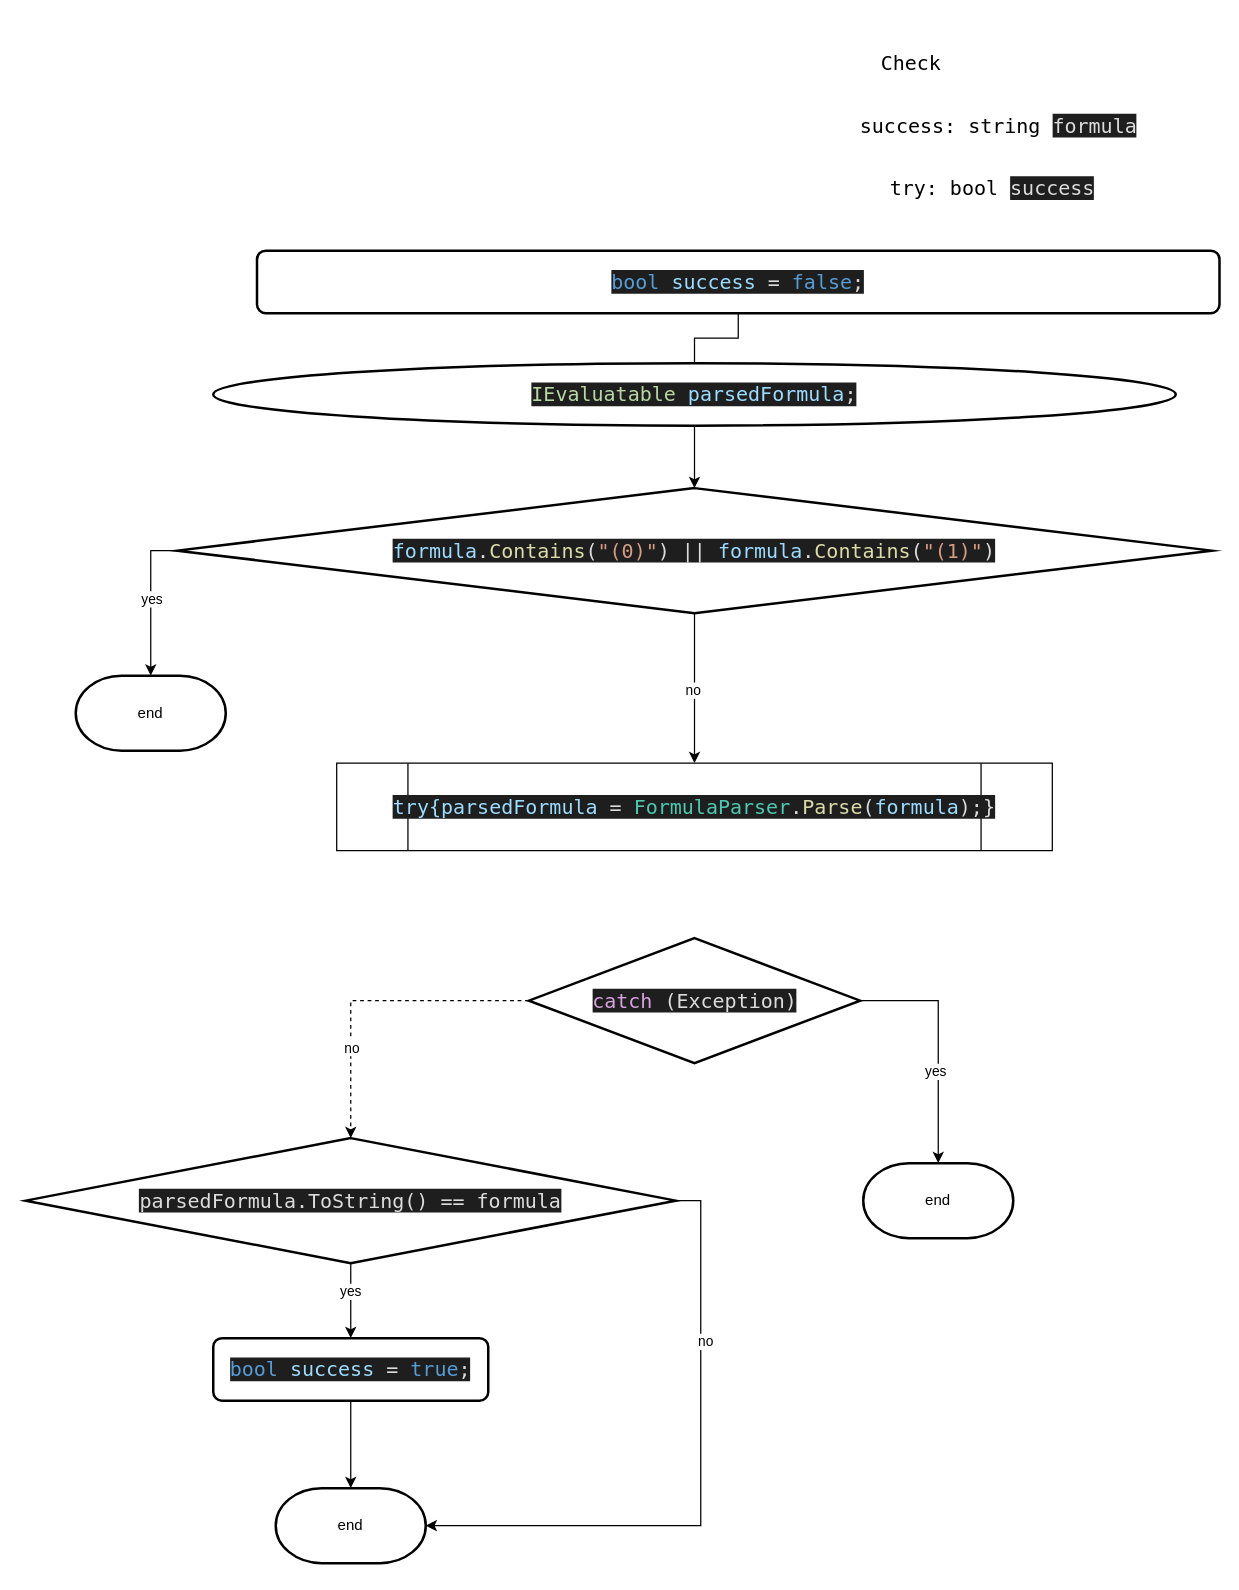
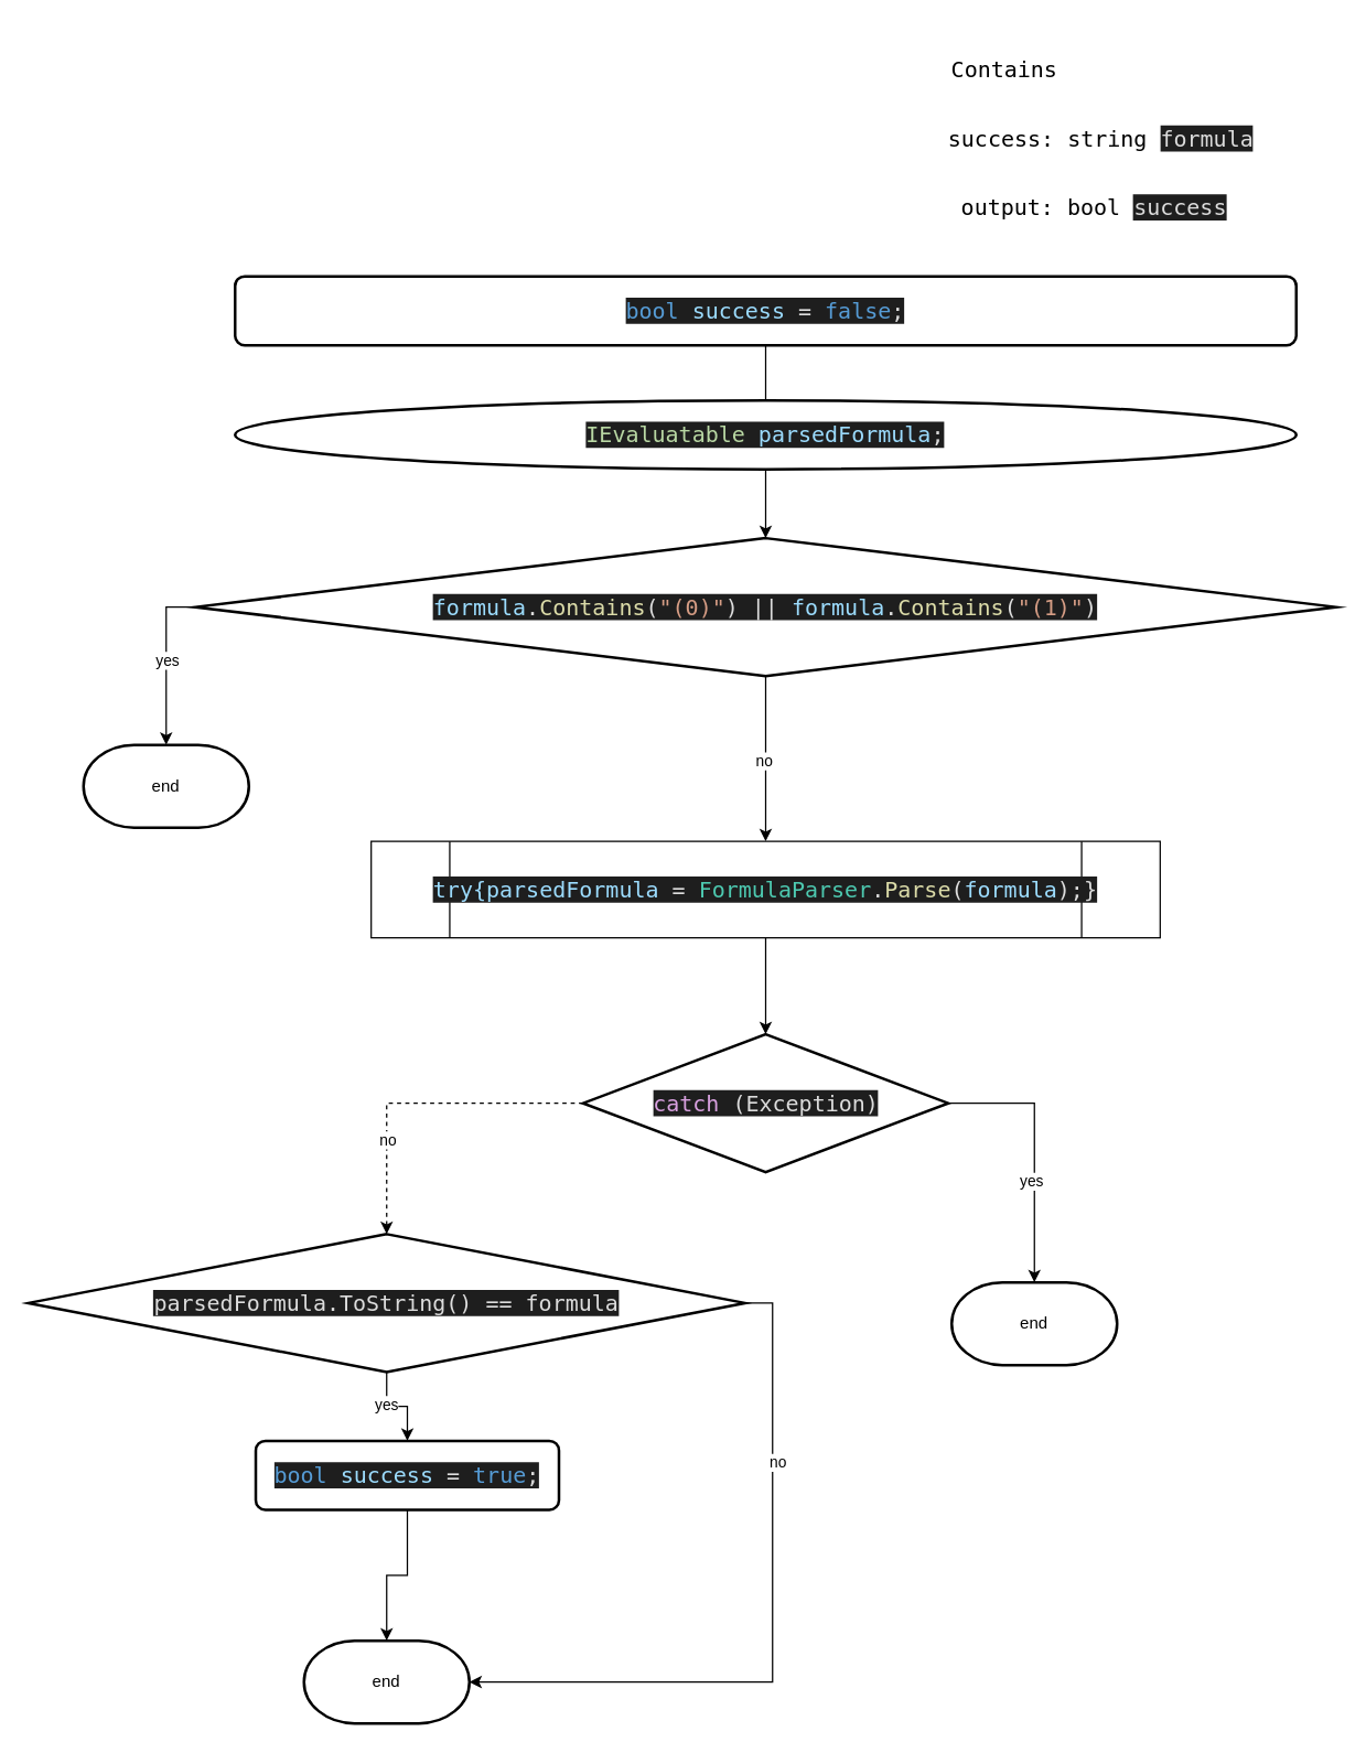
- <mxCell id="2" value="&lt;pre style=&quot;font-family: &amp;quot;JetBrains Mono&amp;quot;, monospace; font-size: 12pt;&quot;&gt;Check&lt;/pre&gt;" style="text;html=1;align=center;verticalAlign=middle;resizable=0;points=[];autosize=1;strokeColor=none;fillColor=none;" parent="1" vertex="1"><mxGeometry x="692.5" y="20" width="70" height="60" as="geometry" /></mxCell>
+ <mxCell id="2" value="&lt;pre style=&quot;font-family: &amp;quot;JetBrains Mono&amp;quot;, monospace; font-size: 12pt;&quot;&gt;Contains&lt;/pre&gt;" style="text;html=1;align=center;verticalAlign=middle;resizable=0;points=[];autosize=1;strokeColor=none;fillColor=none;" parent="1" vertex="1"><mxGeometry x="692.5" y="20" width="70" height="60" as="geometry" /></mxCell>
- <mxCell id="6" value="&lt;pre style=&quot;font-family: &amp;quot;JetBrains Mono&amp;quot;, monospace; font-size: 12pt;&quot;&gt;try: bool &lt;span style=&quot;font-size: 12pt; background-color: rgb(30, 30, 30); color: rgb(220, 220, 220); white-space-collapse: collapse;&quot;&gt;success&lt;/span&gt;&lt;/pre&gt;" style="text;html=1;align=center;verticalAlign=middle;resizable=0;points=[];autosize=1;strokeColor=none;fillColor=none;" parent="1" vertex="1"><mxGeometry x="692.5" y="120" width="200" height="60" as="geometry" /></mxCell>
+ <mxCell id="6" value="&lt;pre style=&quot;font-family: &amp;quot;JetBrains Mono&amp;quot;, monospace; font-size: 12pt;&quot;&gt;output: bool &lt;span style=&quot;font-size: 12pt; background-color: rgb(30, 30, 30); color: rgb(220, 220, 220); white-space-collapse: collapse;&quot;&gt;success&lt;/span&gt;&lt;/pre&gt;" style="text;html=1;align=center;verticalAlign=middle;resizable=0;points=[];autosize=1;strokeColor=none;fillColor=none;" parent="1" vertex="1"><mxGeometry x="692.5" y="120" width="200" height="60" as="geometry" /></mxCell>
- <mxCell id="4" value="&lt;div style=&quot;background-color: rgb(30, 30, 30); color: rgb(220, 220, 220);&quot;&gt;&lt;pre style=&quot;font-family:'JetBrains Mono',monospace;font-size:12.0pt;&quot;&gt;&lt;pre style=&quot;font-family:'JetBrains Mono',monospace;font-size:12.0pt;&quot;&gt;&lt;pre style=&quot;font-family:'JetBrains Mono',monospace;font-size:12.0pt;&quot;&gt;&lt;pre style=&quot;font-family:'JetBrains Mono',monospace;font-size:12.0pt;&quot;&gt;&lt;pre style=&quot;font-family:'JetBrains Mono',monospace;font-size:12.0pt;&quot;&gt;&lt;pre style=&quot;font-family:'JetBrains Mono',monospace;font-size:12.0pt;&quot;&gt;&lt;div&gt;&lt;pre style=&quot;font-family:'JetBrains Mono',monospace;font-size:12.0pt;&quot;&gt;&lt;span style=&quot;color:#569cd6;&quot;&gt;bool &lt;/span&gt;&lt;span style=&quot;color:#9cdcfe;&quot;&gt;success &lt;/span&gt;= &lt;span style=&quot;color:#569cd6;&quot;&gt;false&lt;/span&gt;;&lt;/pre&gt;&lt;/div&gt;&lt;/pre&gt;&lt;/pre&gt;&lt;/pre&gt;&lt;/pre&gt;&lt;/pre&gt;&lt;/pre&gt;&lt;/div&gt;" style="rounded=1;whiteSpace=wrap;html=1;absoluteArcSize=1;arcSize=14;strokeWidth=2;" parent="1" vertex="1"><mxGeometry x="205" y="200" width="770" height="50" as="geometry" /></mxCell>
+ <mxCell id="4" value="&lt;div style=&quot;background-color: rgb(30, 30, 30); color: rgb(220, 220, 220);&quot;&gt;&lt;pre style=&quot;font-family:'JetBrains Mono',monospace;font-size:12.0pt;&quot;&gt;&lt;pre style=&quot;font-family:'JetBrains Mono',monospace;font-size:12.0pt;&quot;&gt;&lt;pre style=&quot;font-family:'JetBrains Mono',monospace;font-size:12.0pt;&quot;&gt;&lt;pre style=&quot;font-family:'JetBrains Mono',monospace;font-size:12.0pt;&quot;&gt;&lt;pre style=&quot;font-family:'JetBrains Mono',monospace;font-size:12.0pt;&quot;&gt;&lt;pre style=&quot;font-family:'JetBrains Mono',monospace;font-size:12.0pt;&quot;&gt;&lt;div&gt;&lt;pre style=&quot;font-family:'JetBrains Mono',monospace;font-size:12.0pt;&quot;&gt;&lt;span style=&quot;color:#569cd6;&quot;&gt;bool &lt;/span&gt;&lt;span style=&quot;color:#9cdcfe;&quot;&gt;success &lt;/span&gt;= &lt;span style=&quot;color:#569cd6;&quot;&gt;false&lt;/span&gt;;&lt;/pre&gt;&lt;/div&gt;&lt;/pre&gt;&lt;/pre&gt;&lt;/pre&gt;&lt;/pre&gt;&lt;/pre&gt;&lt;/pre&gt;&lt;/div&gt;" style="rounded=1;whiteSpace=wrap;html=1;absoluteArcSize=1;arcSize=14;strokeWidth=2;" parent="1" vertex="1"><mxGeometry x="170" y="200" width="770" height="50" as="geometry" /></mxCell>
+ <mxCell id="19" style="edgeStyle=orthogonalEdgeStyle;rounded=0;orthogonalLoop=1;jettySize=auto;html=1;exitX=0.5;exitY=1;exitDx=0;exitDy=0;entryX=0.5;entryY=0;entryDx=0;entryDy=0;entryPerimeter=0;" parent="1" source="15" target="18" edge="1"><mxGeometry relative="1" as="geometry" /></mxCell>
- <mxCell id="24" value="&lt;div style=&quot;background-color:#1e1e1e;color:#dcdcdc&quot;&gt;&lt;pre style=&quot;font-family:'JetBrains Mono',monospace;font-size:12.0pt;&quot;&gt;parsedFormula.ToString() == formula&lt;/pre&gt;&lt;/div&gt;" style="strokeWidth=2;html=1;shape=mxgraph.flowchart.decision;whiteSpace=wrap;" parent="1" vertex="1"><mxGeometry x="20" y="910" width="520" height="100" as="geometry" /></mxCell>
+ <mxCell id="24" value="&lt;div style=&quot;background-color:#1e1e1e;color:#dcdcdc&quot;&gt;&lt;pre style=&quot;font-family:'JetBrains Mono',monospace;font-size:12.0pt;&quot;&gt;parsedFormula.ToString() == formula&lt;/pre&gt;&lt;/div&gt;" style="strokeWidth=2;html=1;shape=mxgraph.flowchart.decision;whiteSpace=wrap;" parent="1" vertex="1"><mxGeometry x="20" y="895" width="520" height="100" as="geometry" /></mxCell>
- <mxCell id="27" value="&lt;div style=&quot;background-color: rgb(30, 30, 30); color: rgb(220, 220, 220);&quot;&gt;&lt;pre style=&quot;font-family:'JetBrains Mono',monospace;font-size:12.0pt;&quot;&gt;&lt;pre style=&quot;font-family:'JetBrains Mono',monospace;font-size:12.0pt;&quot;&gt;&lt;pre style=&quot;font-family:'JetBrains Mono',monospace;font-size:12.0pt;&quot;&gt;&lt;pre style=&quot;font-family:'JetBrains Mono',monospace;font-size:12.0pt;&quot;&gt;&lt;pre style=&quot;font-family:'JetBrains Mono',monospace;font-size:12.0pt;&quot;&gt;&lt;pre style=&quot;font-family:'JetBrains Mono',monospace;font-size:12.0pt;&quot;&gt;&lt;div&gt;&lt;pre style=&quot;font-family:'JetBrains Mono',monospace;font-size:12.0pt;&quot;&gt;&lt;span style=&quot;color:#569cd6;&quot;&gt;bool &lt;/span&gt;&lt;span style=&quot;color:#9cdcfe;&quot;&gt;success &lt;/span&gt;= &lt;span style=&quot;color:#569cd6;&quot;&gt;true&lt;/span&gt;;&lt;/pre&gt;&lt;/div&gt;&lt;/pre&gt;&lt;/pre&gt;&lt;/pre&gt;&lt;/pre&gt;&lt;/pre&gt;&lt;/pre&gt;&lt;/div&gt;" style="rounded=1;whiteSpace=wrap;html=1;absoluteArcSize=1;arcSize=14;strokeWidth=2;" parent="1" vertex="1"><mxGeometry x="170" y="1070" width="220" height="50" as="geometry" /></mxCell>
+ <mxCell id="27" value="&lt;div style=&quot;background-color: rgb(30, 30, 30); color: rgb(220, 220, 220);&quot;&gt;&lt;pre style=&quot;font-family:'JetBrains Mono',monospace;font-size:12.0pt;&quot;&gt;&lt;pre style=&quot;font-family:'JetBrains Mono',monospace;font-size:12.0pt;&quot;&gt;&lt;pre style=&quot;font-family:'JetBrains Mono',monospace;font-size:12.0pt;&quot;&gt;&lt;pre style=&quot;font-family:'JetBrains Mono',monospace;font-size:12.0pt;&quot;&gt;&lt;pre style=&quot;font-family:'JetBrains Mono',monospace;font-size:12.0pt;&quot;&gt;&lt;pre style=&quot;font-family:'JetBrains Mono',monospace;font-size:12.0pt;&quot;&gt;&lt;div&gt;&lt;pre style=&quot;font-family:'JetBrains Mono',monospace;font-size:12.0pt;&quot;&gt;&lt;span style=&quot;color:#569cd6;&quot;&gt;bool &lt;/span&gt;&lt;span style=&quot;color:#9cdcfe;&quot;&gt;success &lt;/span&gt;= &lt;span style=&quot;color:#569cd6;&quot;&gt;true&lt;/span&gt;;&lt;/pre&gt;&lt;/div&gt;&lt;/pre&gt;&lt;/pre&gt;&lt;/pre&gt;&lt;/pre&gt;&lt;/pre&gt;&lt;/pre&gt;&lt;/div&gt;" style="rounded=1;whiteSpace=wrap;html=1;absoluteArcSize=1;arcSize=14;strokeWidth=2;" parent="1" vertex="1"><mxGeometry x="185" y="1045" width="220" height="50" as="geometry" /></mxCell>
